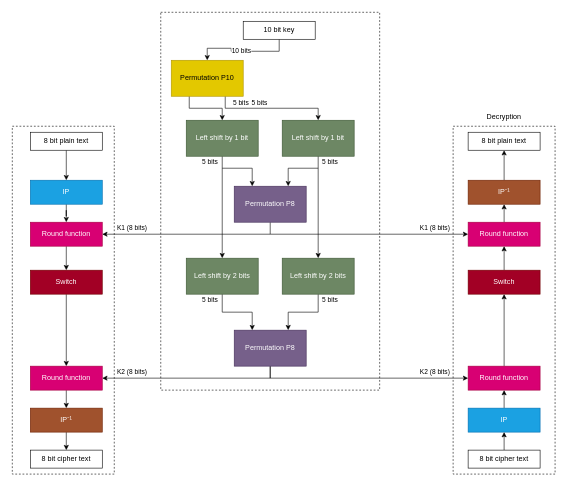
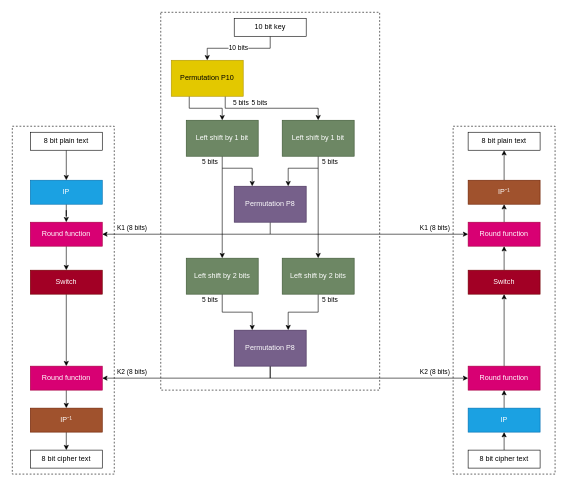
- <mxCell id="12" value="10 bit key" style="rounded=0;whiteSpace=wrap;html=1;" parent="1" vertex="1"><mxGeometry x="405" y="35" width="120" height="30" as="geometry" /></mxCell>
+ <mxCell id="12" value="10 bit key" style="rounded=0;whiteSpace=wrap;html=1;" parent="1" vertex="1"><mxGeometry x="390" y="30" width="120" height="30" as="geometry" /></mxCell>
- <mxCell id="62" value="Decryption" style="text;html=1;strokeColor=none;fillColor=none;align=center;verticalAlign=middle;whiteSpace=wrap;rounded=0;" parent="1" vertex="1"><mxGeometry x="810" y="180" width="60" height="30" as="geometry" /></mxCell>
